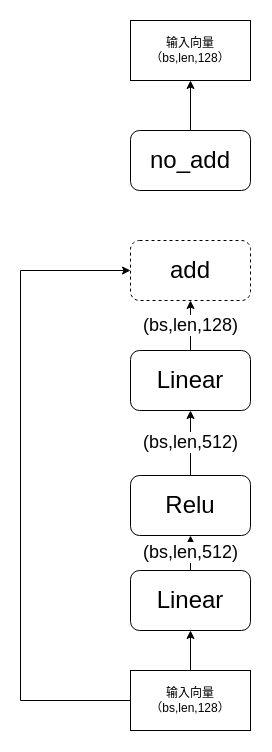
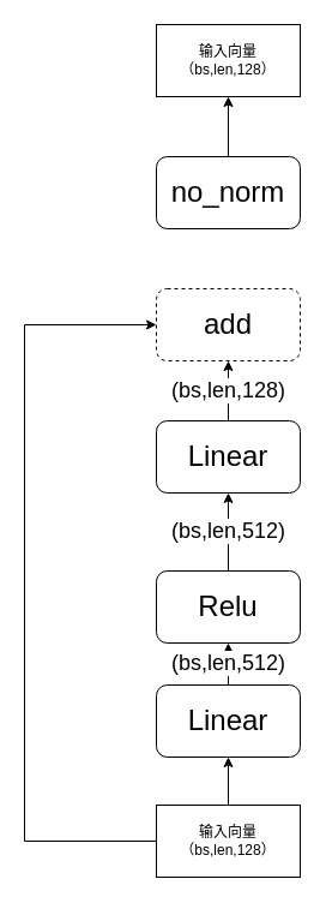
- <mxCell id="13" value="&lt;font style=&quot;font-size: 24px&quot;&gt;no_add&lt;/font&gt;" style="rounded=1;whiteSpace=wrap;html=1;" vertex="1" parent="1"><mxGeometry x="130" y="130" width="120" height="60" as="geometry" /></mxCell>
+ <mxCell id="13" value="&lt;font style=&quot;font-size: 24px&quot;&gt;no_norm&lt;/font&gt;" style="rounded=1;whiteSpace=wrap;html=1;" vertex="1" parent="1"><mxGeometry x="130" y="130" width="120" height="60" as="geometry" /></mxCell>
